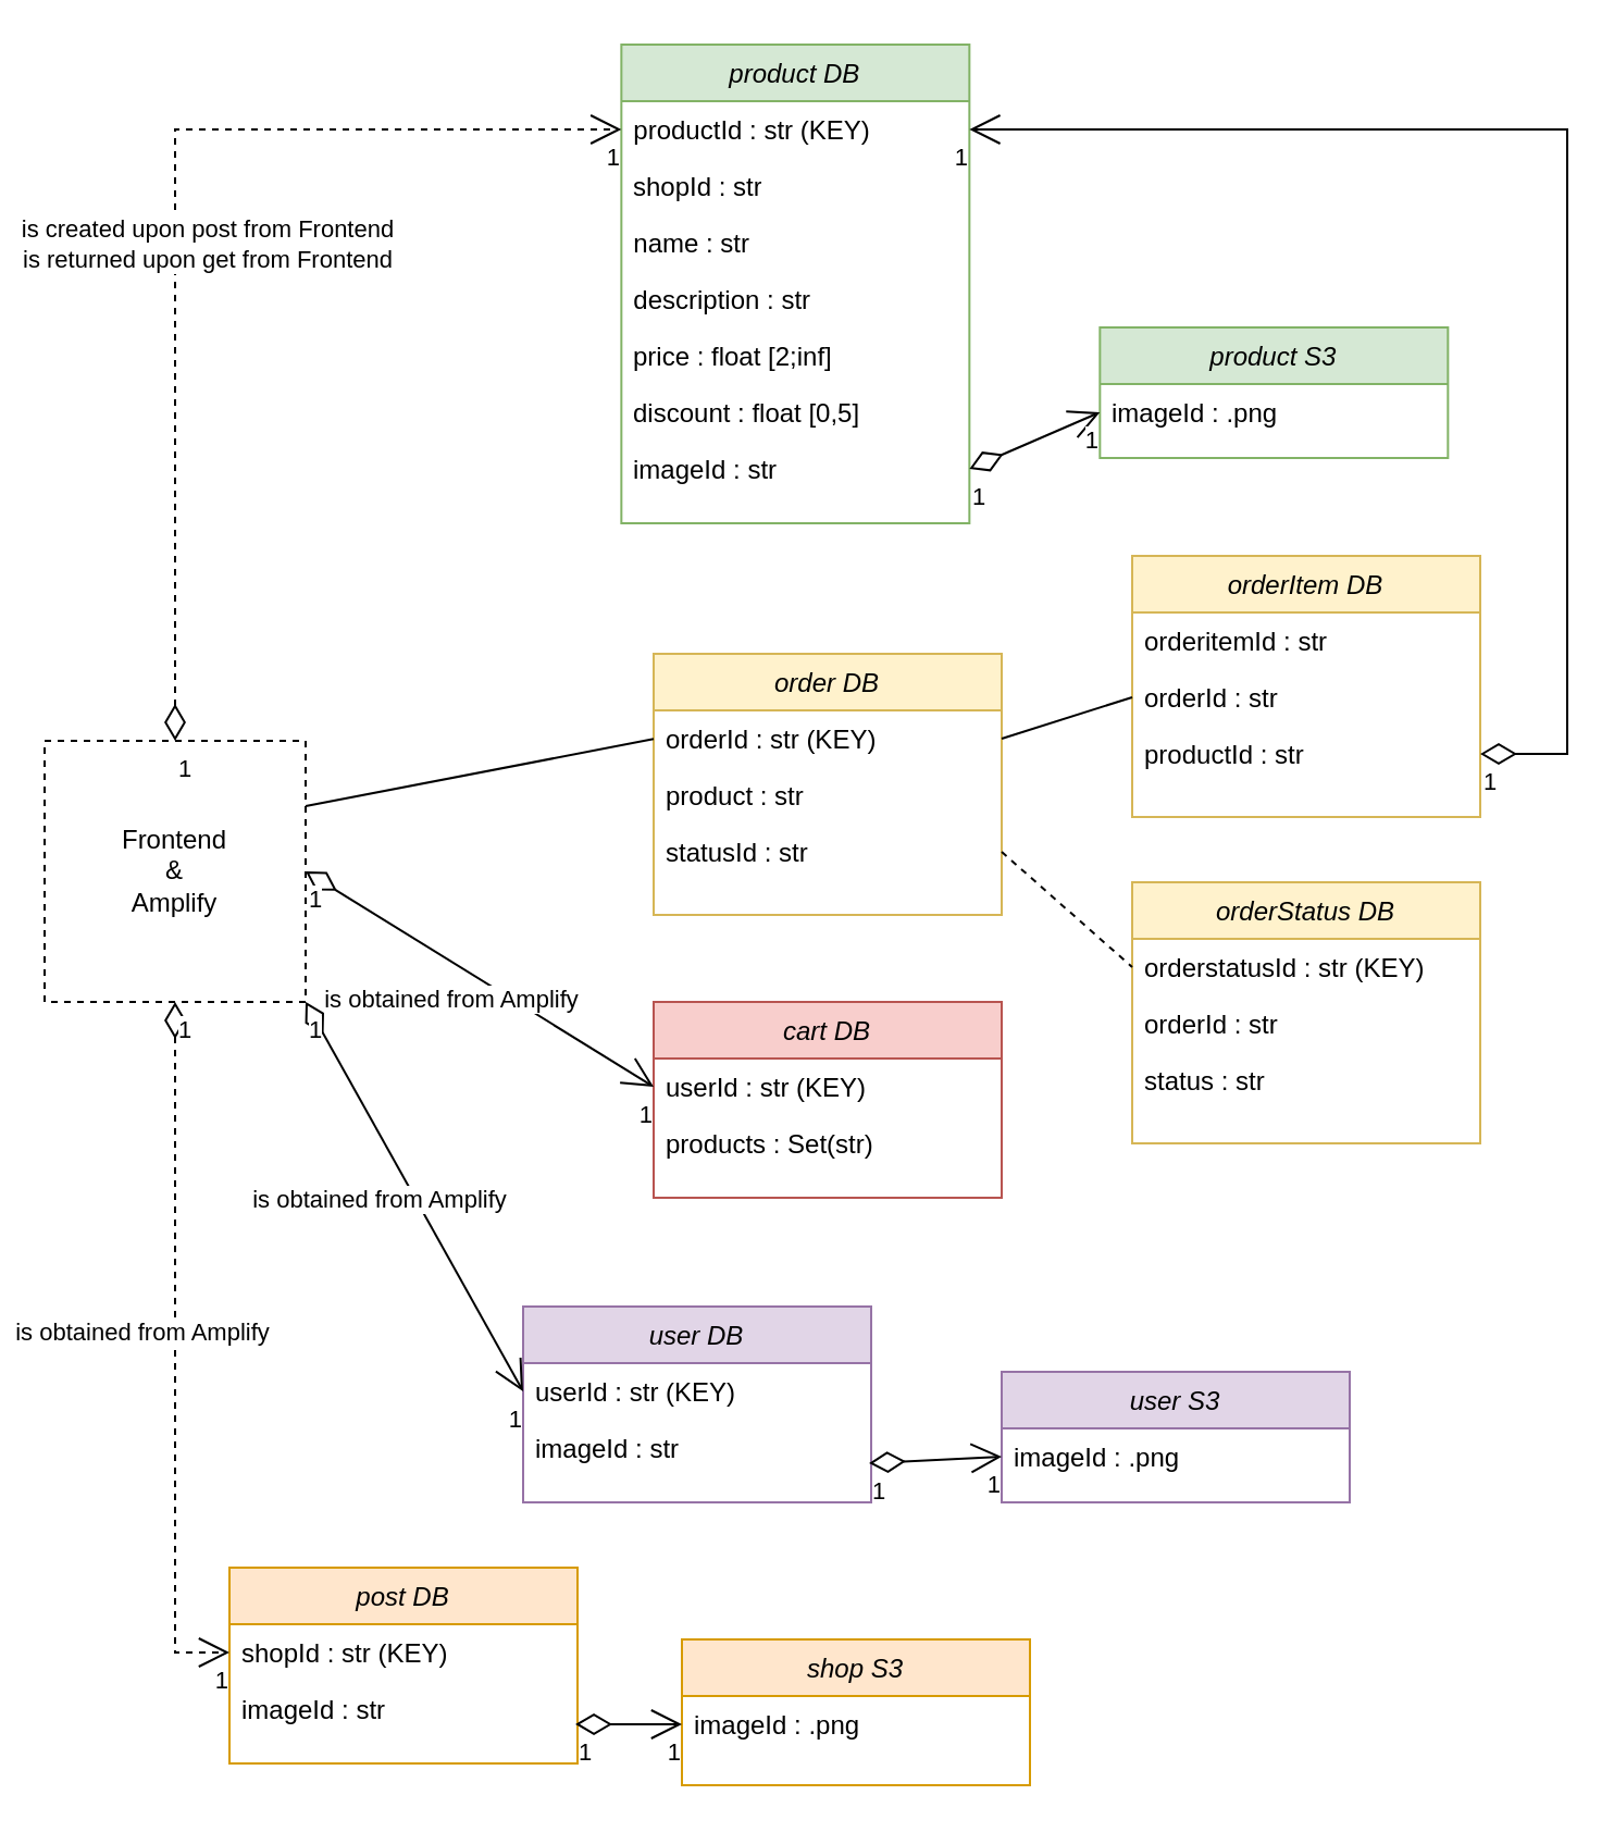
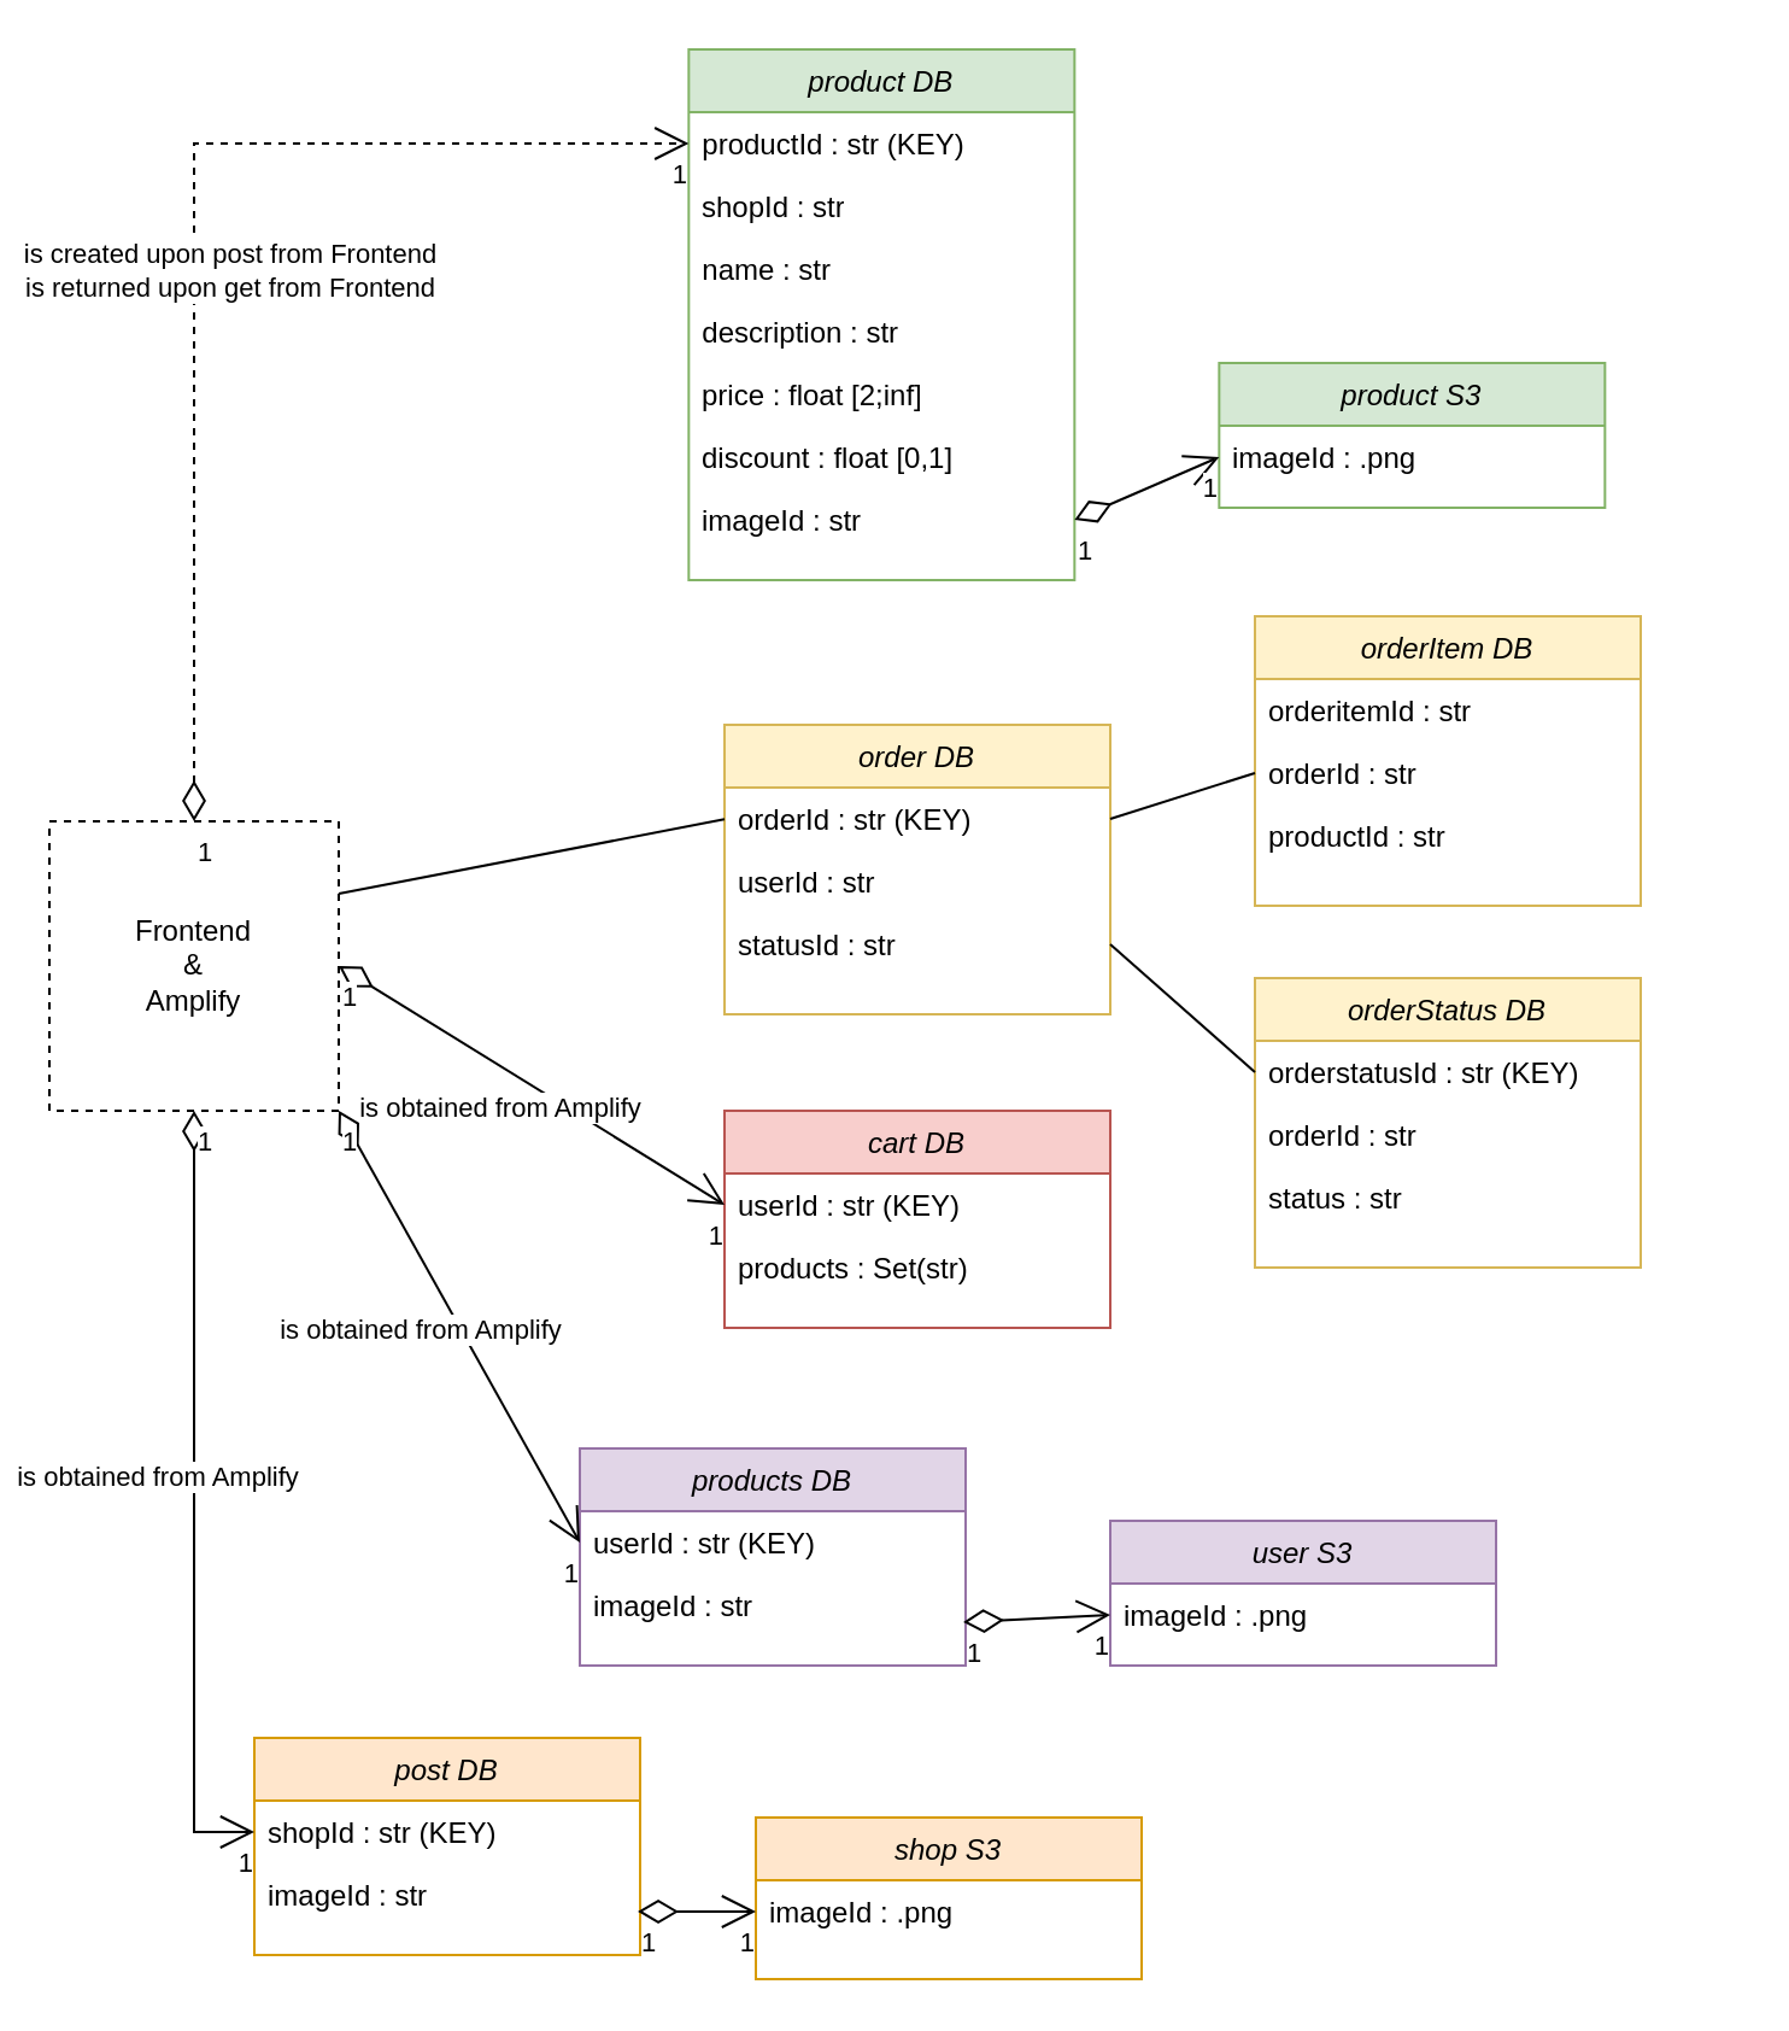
- <mxCell id="62" value="" style="endArrow=open;html=1;endSize=12;startArrow=diamondThin;startSize=14;startFill=0;rounded=0;exitX=1;exitY=0.5;exitDx=0;exitDy=0;entryX=1;entryY=0.5;entryDx=0;entryDy=0;edgeStyle=orthogonalEdgeStyle;" edge="1" parent="1" source="60" target="3"><mxGeometry x="-0.06" y="-15" relative="1" as="geometry"><mxPoint x="65" y="355" as="sourcePoint" /><mxPoint x="300" y="74" as="targetPoint" /><mxPoint as="offset" /><Array as="points"><mxPoint x="720" y="346" /><mxPoint x="720" y="59" /></Array></mxGeometry></mxCell>
- <mxCell id="63" value="1" style="edgeLabel;resizable=0;html=1;align=left;verticalAlign=top;" connectable="0" vertex="1" parent="62"><mxGeometry x="-1" relative="1" as="geometry" /></mxCell>
- <mxCell id="64" value="1" style="edgeLabel;resizable=0;html=1;align=right;verticalAlign=top;" connectable="0" vertex="1" parent="62"><mxGeometry x="1" relative="1" as="geometry" /></mxCell>
- <mxCell id="8" value="discount : float [0,5]" style="text;strokeColor=none;fillColor=none;align=left;verticalAlign=top;spacingLeft=4;spacingRight=4;overflow=hidden;rotatable=0;points=[[0,0.5],[1,0.5]];portConstraint=eastwest;whiteSpace=wrap;html=1;" vertex="1" parent="2"><mxGeometry y="156" width="160" height="26" as="geometry" /></mxCell>
+ <mxCell id="8" value="discount : float [0,1]" style="text;strokeColor=none;fillColor=none;align=left;verticalAlign=top;spacingLeft=4;spacingRight=4;overflow=hidden;rotatable=0;points=[[0,0.5],[1,0.5]];portConstraint=eastwest;whiteSpace=wrap;html=1;" vertex="1" parent="2"><mxGeometry y="156" width="160" height="26" as="geometry" /></mxCell>
- <mxCell id="49" value="product : str" style="text;align=left;verticalAlign=top;spacingLeft=4;spacingRight=4;overflow=hidden;rotatable=0;points=[[0,0.5],[1,0.5]];portConstraint=eastwest;rounded=0;shadow=0;html=0;" vertex="1" parent="47"><mxGeometry y="52" width="160" height="26" as="geometry" /></mxCell>
+ <mxCell id="49" value="userId : str" style="text;align=left;verticalAlign=top;spacingLeft=4;spacingRight=4;overflow=hidden;rotatable=0;points=[[0,0.5],[1,0.5]];portConstraint=eastwest;rounded=0;shadow=0;html=0;" vertex="1" parent="47"><mxGeometry y="52" width="160" height="26" as="geometry" /></mxCell>
- <mxCell id="56" value="" style="endArrow=none;startArrow=none;endFill=0;startFill=0;endSize=8;html=1;verticalAlign=bottom;labelBackgroundColor=none;strokeWidth=1;rounded=0;exitX=1;exitY=0.5;exitDx=0;exitDy=0;entryX=0;entryY=0.5;entryDx=0;entryDy=0;dashed=1;" edge="1" parent="1" source="50" target="53"><mxGeometry width="160" relative="1" as="geometry"><mxPoint x="125" y="355" as="sourcePoint" /><mxPoint x="315" y="354.17" as="targetPoint" /></mxGeometry></mxCell>
+ <mxCell id="56" value="" style="endArrow=none;startArrow=none;endFill=0;startFill=0;endSize=8;html=1;verticalAlign=bottom;labelBackgroundColor=none;strokeWidth=1;rounded=0;exitX=1;exitY=0.5;exitDx=0;exitDy=0;entryX=0;entryY=0.5;entryDx=0;entryDy=0;" edge="1" parent="1" source="50" target="53"><mxGeometry width="160" relative="1" as="geometry"><mxPoint x="125" y="355" as="sourcePoint" /><mxPoint x="315" y="354.17" as="targetPoint" /></mxGeometry></mxCell>
- <mxCell id="25" value="user DB" style="swimlane;fontStyle=2;align=center;verticalAlign=top;childLayout=stackLayout;horizontal=1;startSize=26;horizontalStack=0;resizeParent=1;resizeLast=0;collapsible=1;marginBottom=0;rounded=0;shadow=0;strokeWidth=1;fillColor=#e1d5e7;strokeColor=#9673a6;" vertex="1" parent="1"><mxGeometry x="240" y="600" width="160" height="90" as="geometry"><mxRectangle x="220" y="120" width="160" height="26" as="alternateBounds" /></mxGeometry></mxCell>
+ <mxCell id="25" value="products DB" style="swimlane;fontStyle=2;align=center;verticalAlign=top;childLayout=stackLayout;horizontal=1;startSize=26;horizontalStack=0;resizeParent=1;resizeLast=0;collapsible=1;marginBottom=0;rounded=0;shadow=0;strokeWidth=1;fillColor=#e1d5e7;strokeColor=#9673a6;" vertex="1" parent="1"><mxGeometry x="240" y="600" width="160" height="90" as="geometry"><mxRectangle x="220" y="120" width="160" height="26" as="alternateBounds" /></mxGeometry></mxCell>
- <mxCell id="39" value="is obtained from Amplify" style="endArrow=open;html=1;endSize=12;startArrow=diamondThin;startSize=14;startFill=0;rounded=0;exitX=0.5;exitY=1;exitDx=0;exitDy=0;entryX=0;entryY=0.5;entryDx=0;entryDy=0;edgeStyle=orthogonalEdgeStyle;dashed=1;" edge="1" parent="1" target="37" source="10"><mxGeometry x="-0.06" y="-15" relative="1" as="geometry"><mxPoint x="30" y="600" as="sourcePoint" /><mxPoint x="290" y="549" as="targetPoint" /><mxPoint as="offset" /></mxGeometry></mxCell>
+ <mxCell id="39" value="is obtained from Amplify" style="endArrow=open;html=1;endSize=12;startArrow=diamondThin;startSize=14;startFill=0;rounded=0;exitX=0.5;exitY=1;exitDx=0;exitDy=0;entryX=0;entryY=0.5;entryDx=0;entryDy=0;edgeStyle=orthogonalEdgeStyle;" edge="1" parent="1" target="37" source="10"><mxGeometry x="-0.06" y="-15" relative="1" as="geometry"><mxPoint x="30" y="600" as="sourcePoint" /><mxPoint x="290" y="549" as="targetPoint" /><mxPoint as="offset" /></mxGeometry></mxCell>
